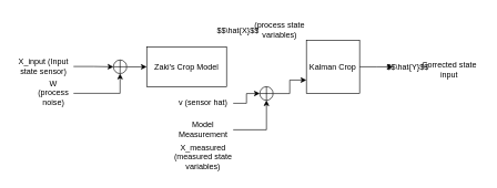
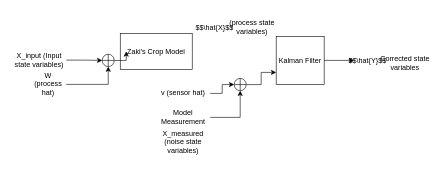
- <mxCell id="9" value="X_input (Input state sensor)" style="text;html=1;strokeColor=none;fillColor=none;align=center;verticalAlign=middle;whiteSpace=wrap;rounded=0;" vertex="1" parent="1"><mxGeometry x="20" y="85" width="90" height="30" as="geometry" /></mxCell>
+ <mxCell id="9" value="X_input (Input state variables)" style="text;html=1;strokeColor=none;fillColor=none;align=center;verticalAlign=middle;whiteSpace=wrap;rounded=0;" vertex="1" parent="1"><mxGeometry x="20" y="85" width="90" height="30" as="geometry" /></mxCell>
- <mxCell id="2" value="Zaki's Crop Model" style="rounded=0;whiteSpace=wrap;html=1;" vertex="1" parent="1"><mxGeometry x="220" y="70" width="120" height="60" as="geometry" /></mxCell>
+ <mxCell id="2" value="Zaki's Crop Model" style="rounded=0;whiteSpace=wrap;html=1;" vertex="1" parent="1"><mxGeometry x="200" y="55" width="120" height="60" as="geometry" /></mxCell>
- <mxCell id="4" value="Kalman Crop" style="whiteSpace=wrap;html=1;aspect=fixed;" vertex="1" parent="1"><mxGeometry x="460" y="60" width="80" height="80" as="geometry" /></mxCell>
+ <mxCell id="4" value="Kalman Filter" style="whiteSpace=wrap;html=1;aspect=fixed;" vertex="1" parent="1"><mxGeometry x="460" y="60" width="80" height="80" as="geometry" /></mxCell>
- <mxCell id="21" value="Corrected state input" style="text;html=1;strokeColor=none;fillColor=none;align=center;verticalAlign=middle;whiteSpace=wrap;rounded=0;" vertex="1" parent="1"><mxGeometry x="625" y="80" width="100" height="50" as="geometry" /></mxCell>
+ <mxCell id="21" value="Corrected state variables" style="text;html=1;strokeColor=none;fillColor=none;align=center;verticalAlign=middle;whiteSpace=wrap;rounded=0;" vertex="1" parent="1"><mxGeometry x="625" y="80" width="100" height="50" as="geometry" /></mxCell>
- <mxCell id="10" value="W (process noise)" style="text;html=1;strokeColor=none;fillColor=none;align=center;verticalAlign=middle;whiteSpace=wrap;rounded=0;" vertex="1" parent="1"><mxGeometry x="50" y="115" width="60" height="50" as="geometry" /></mxCell>
+ <mxCell id="10" value="W (process hat)" style="text;html=1;strokeColor=none;fillColor=none;align=center;verticalAlign=middle;whiteSpace=wrap;rounded=0;" vertex="1" parent="1"><mxGeometry x="50" y="115" width="60" height="50" as="geometry" /></mxCell>
- <mxCell id="19" value="X_measured (measured state variables)" style="text;html=1;strokeColor=none;fillColor=none;align=center;verticalAlign=middle;whiteSpace=wrap;rounded=0;" vertex="1" parent="1"><mxGeometry x="260" y="211" width="90" height="50" as="geometry" /></mxCell>
+ <mxCell id="19" value="X_measured (noise state variables)" style="text;html=1;strokeColor=none;fillColor=none;align=center;verticalAlign=middle;whiteSpace=wrap;rounded=0;" vertex="1" parent="1"><mxGeometry x="260" y="211" width="90" height="50" as="geometry" /></mxCell>
